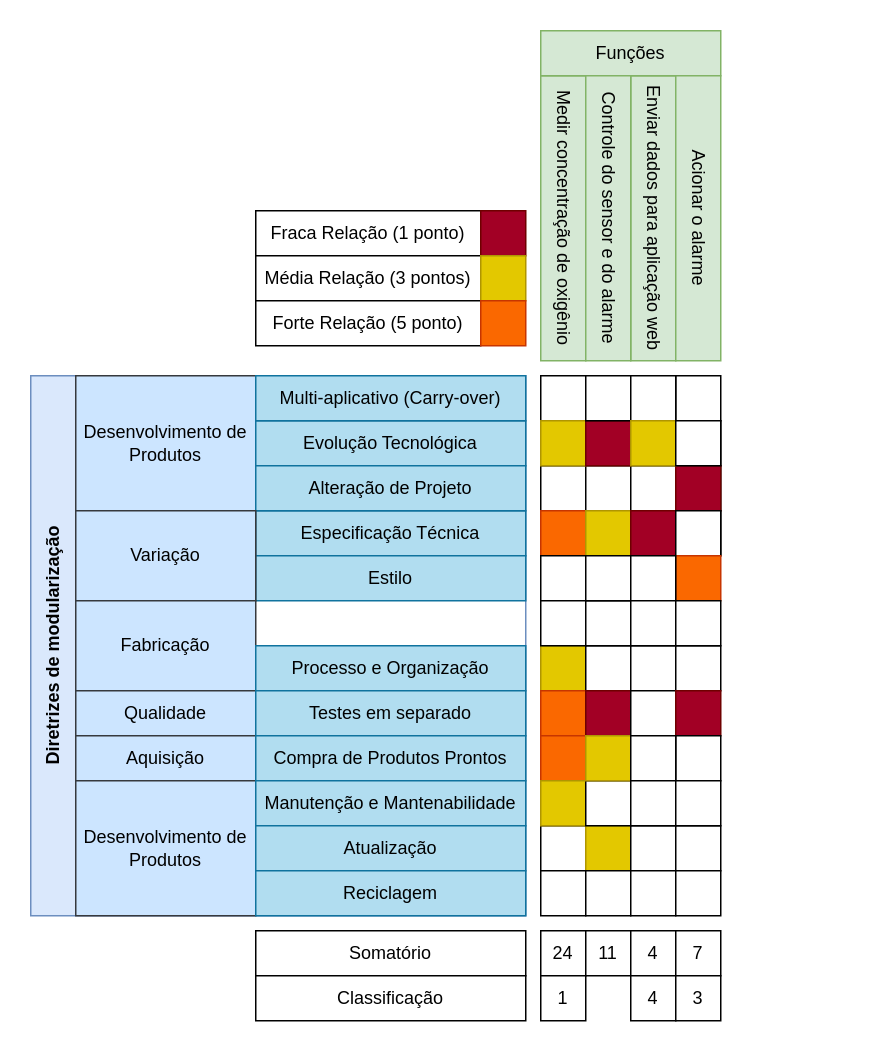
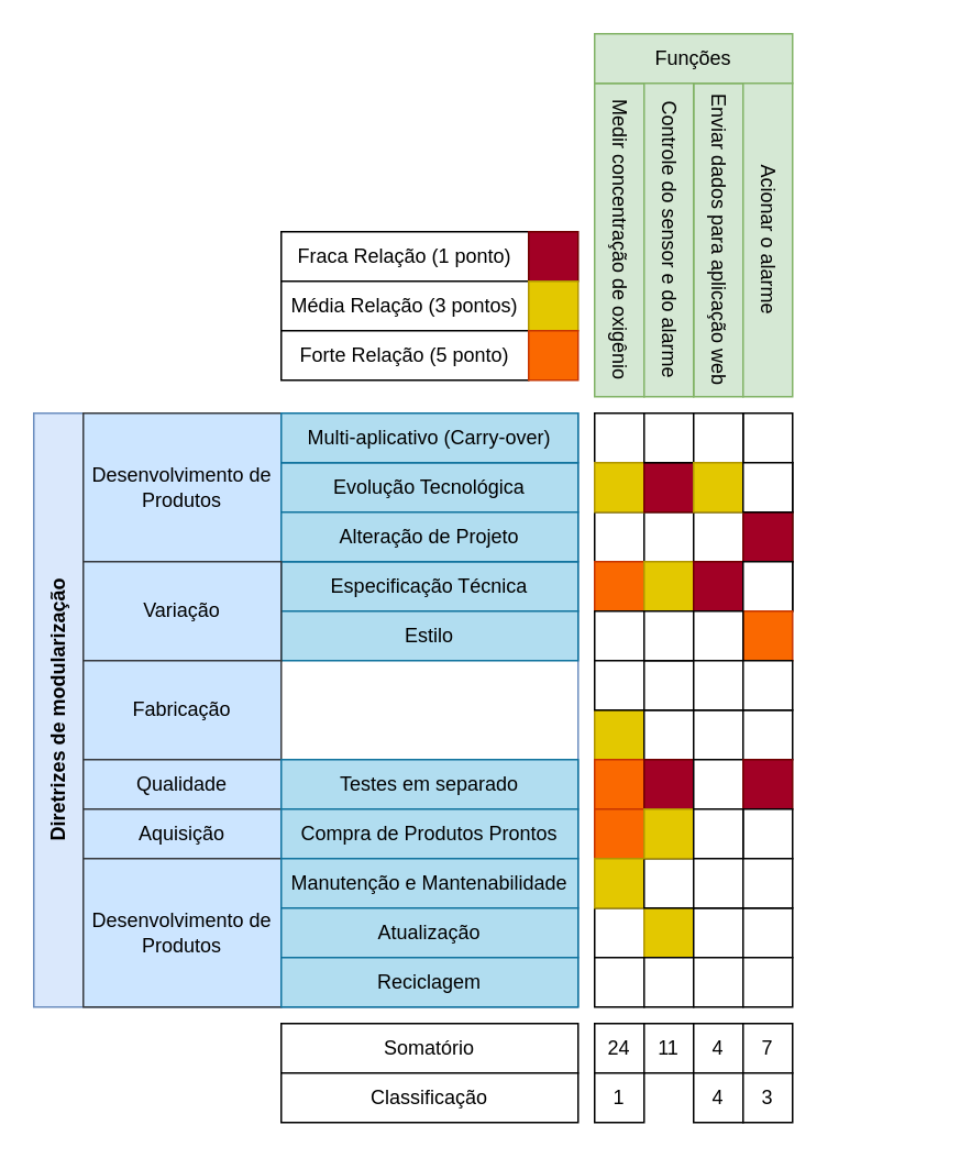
- <mxCell id="19" value="Processo e Organização" style="rounded=0;whiteSpace=wrap;html=1;fillColor=#b1ddf0;strokeColor=#10739e;" vertex="1" parent="7"><mxGeometry x="150" y="180" width="180" height="30" as="geometry" /></mxCell>
